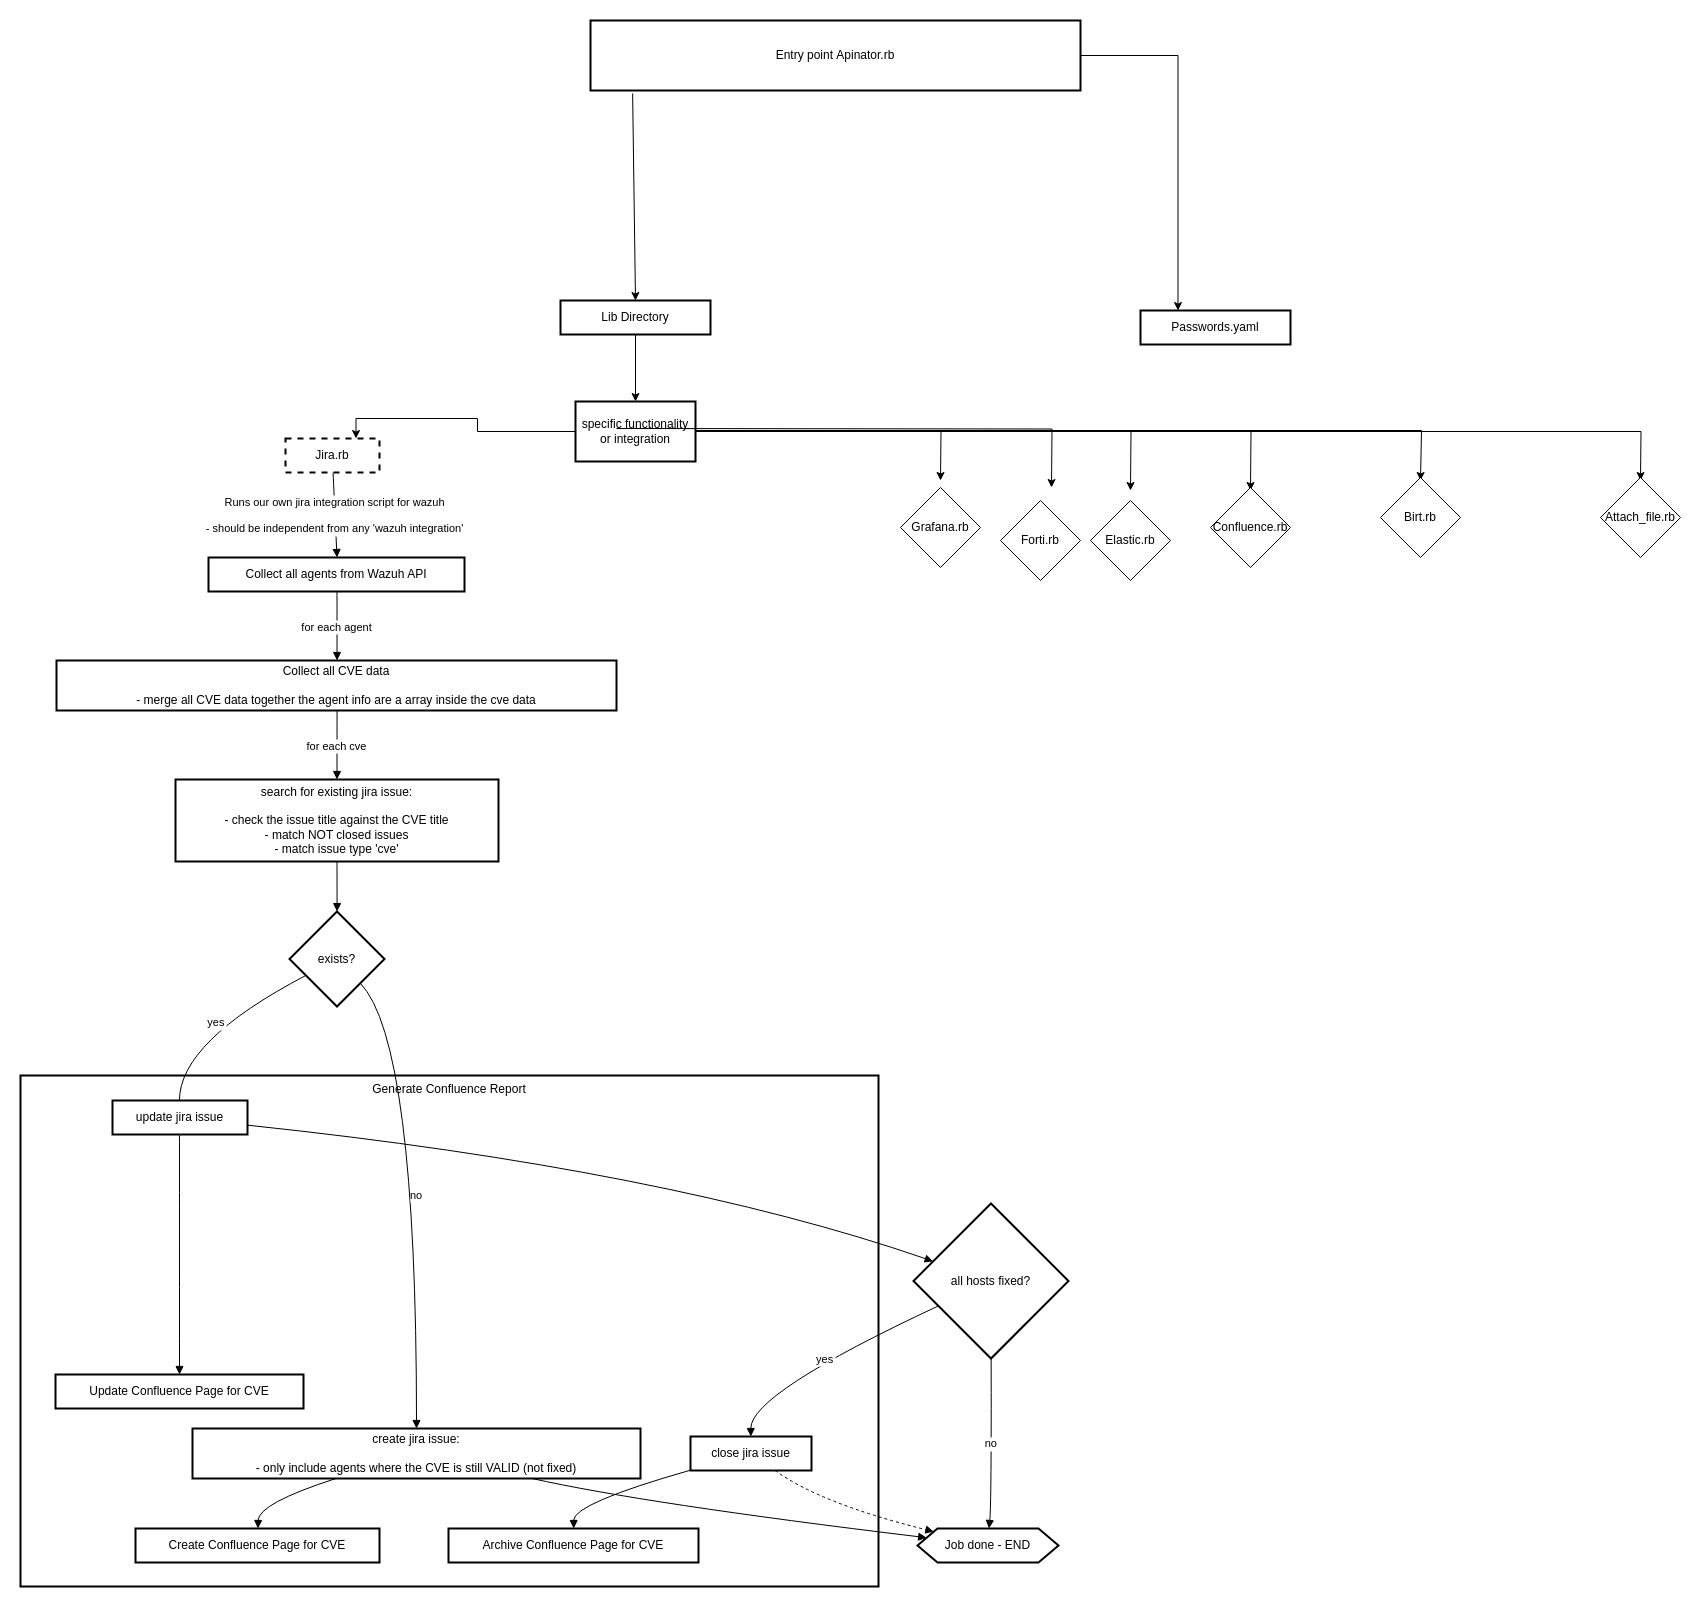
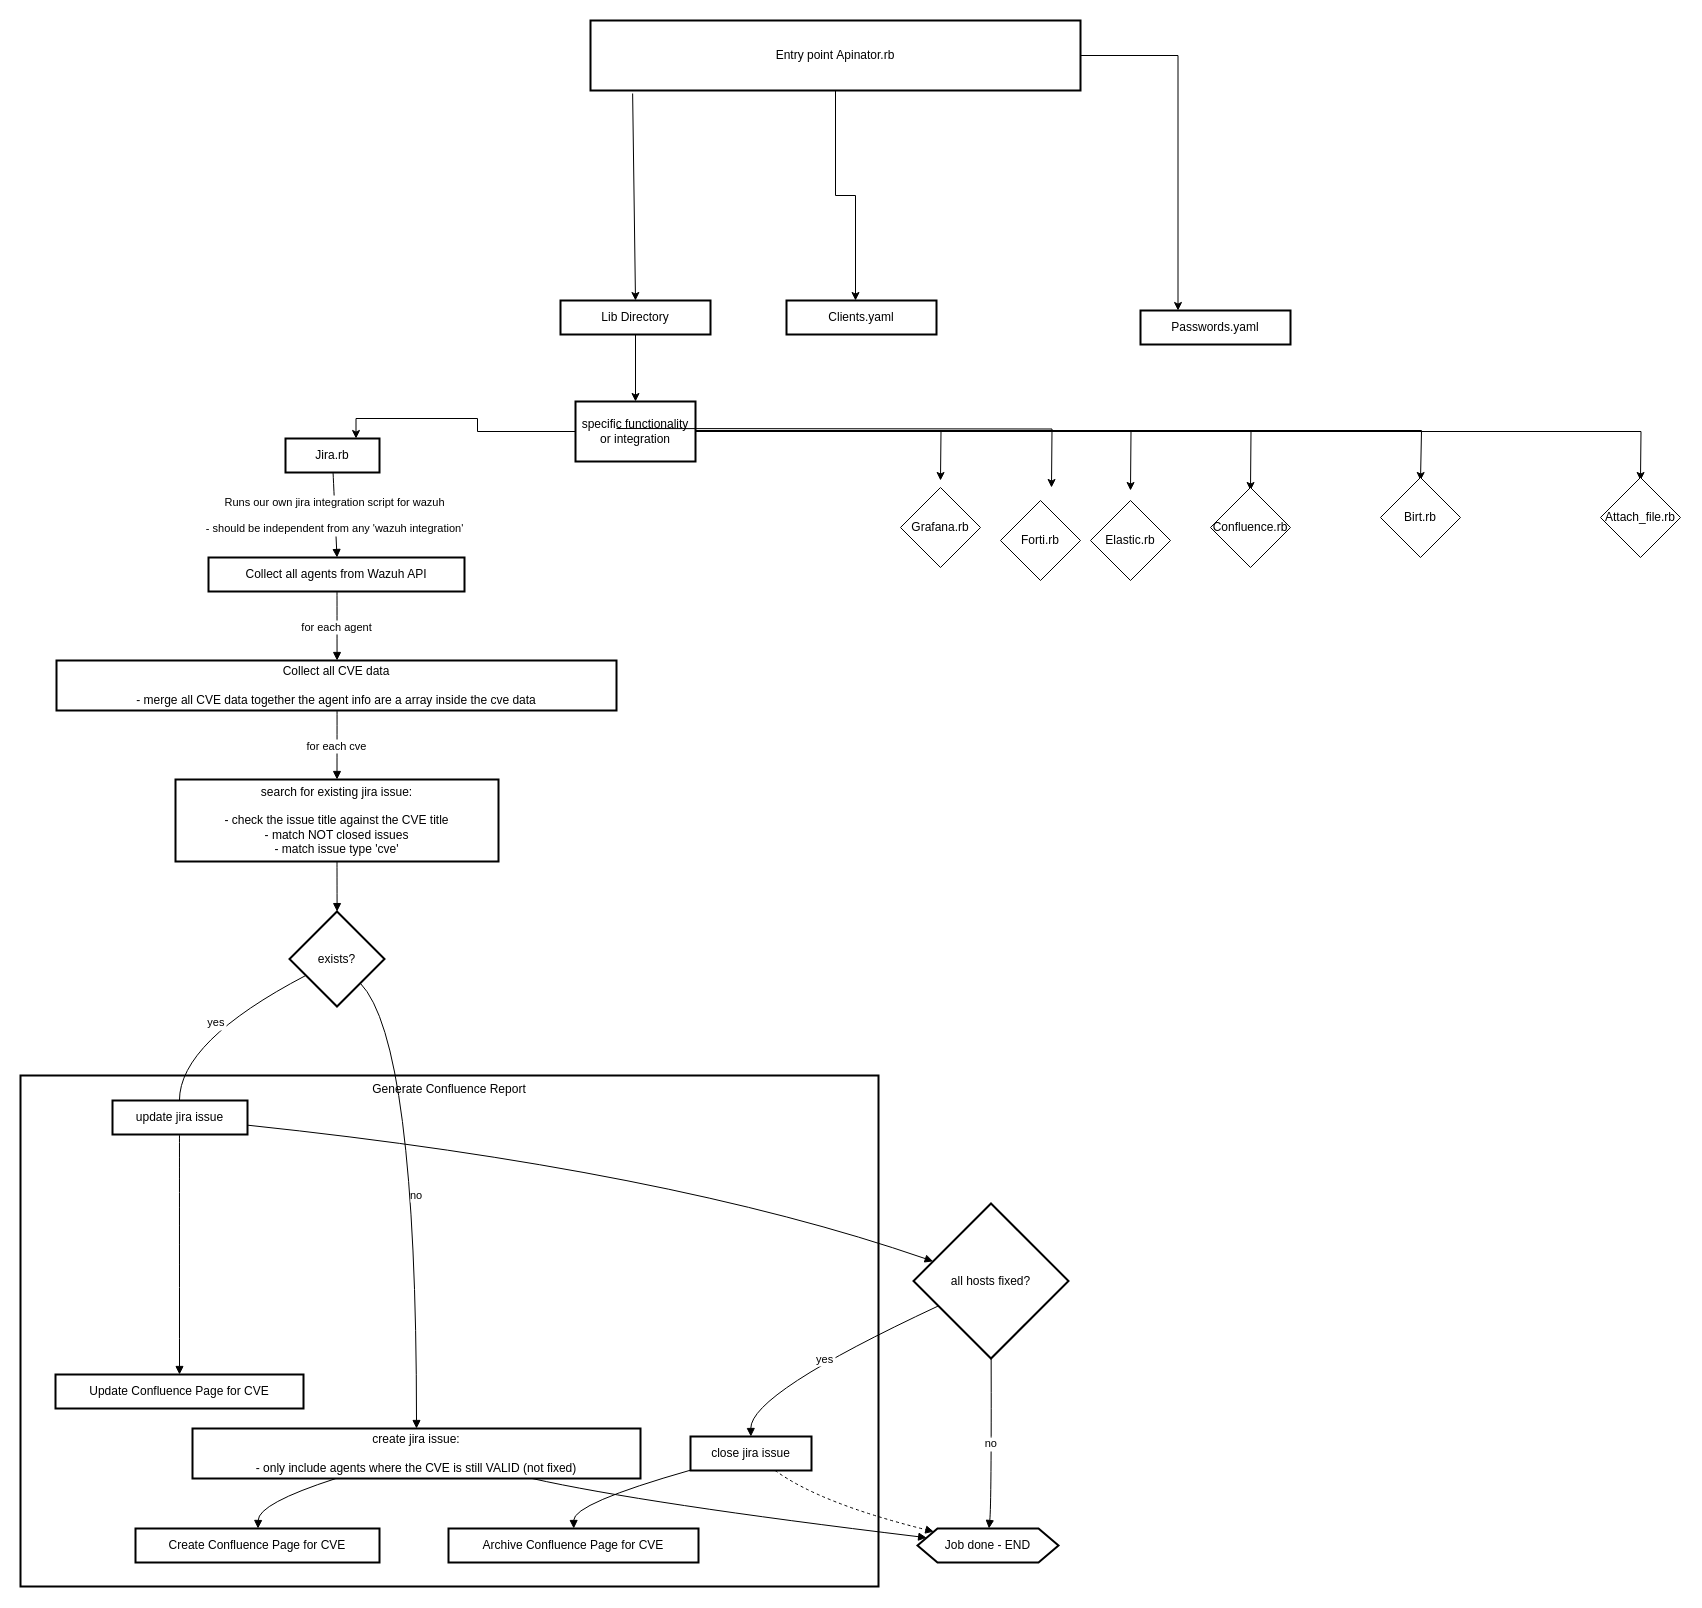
+ <mxCell id="10" style="edgeStyle=orthogonalEdgeStyle;rounded=0;orthogonalLoop=1;jettySize=auto;html=1;entryX=0.46;entryY=0;entryDx=0;entryDy=0;entryPerimeter=0;" edge="1" parent="1" source="11" target="33"><mxGeometry relative="1" as="geometry" /></mxCell>
+ <mxCell id="33" value="Clients.yaml" style="whiteSpace=wrap;strokeWidth=2;" vertex="1" parent="1"><mxGeometry x="786" y="300" width="150" height="34" as="geometry" /></mxCell>
- <mxCell id="12" value="Jira.rb" style="whiteSpace=wrap;strokeWidth=2;dashed=1;" vertex="1" parent="1"><mxGeometry x="285" y="438" width="94" height="34" as="geometry" /></mxCell>
+ <mxCell id="12" value="Jira.rb" style="whiteSpace=wrap;strokeWidth=2;" vertex="1" parent="1"><mxGeometry x="285" y="438" width="94" height="34" as="geometry" /></mxCell>
